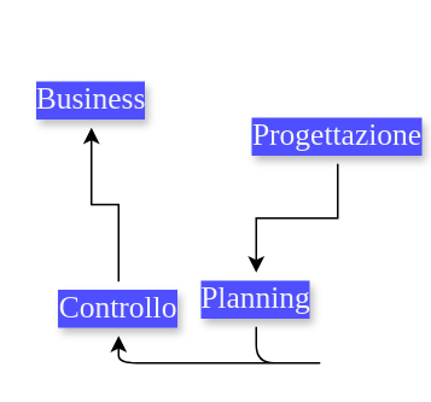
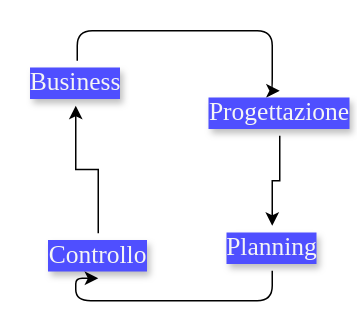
+ <mxCell id="2" style="edgeStyle=orthogonalEdgeStyle;rounded=1;orthogonalLoop=1;jettySize=auto;html=1;entryX=0.5;entryY=0;entryDx=0;entryDy=0;curved=0;" edge="1" parent="1" source="3" target="5"><mxGeometry relative="1" as="geometry"><Array as="points"><mxPoint x="51" y="20" /><mxPoint x="181" y="20" /></Array></mxGeometry></mxCell>
- <mxCell id="9" value="Planning" style="text;html=1;align=center;verticalAlign=middle;whiteSpace=wrap;rounded=0;fontFamily=Times New Roman;fontSize=17;labelBorderColor=none;textShadow=1;labelBackgroundColor=#4F4FFF;fontColor=#F5F5F5;" parent="1" vertex="1"><mxGeometry x="111" y="150" width="60" height="30" as="geometry" /></mxCell>
+ <mxCell id="9" value="Planning" style="text;html=1;align=center;verticalAlign=middle;whiteSpace=wrap;rounded=0;fontFamily=Times New Roman;fontSize=17;labelBorderColor=none;textShadow=1;labelBackgroundColor=#4F4FFF;fontColor=#F5F5F5;" parent="1" vertex="1"><mxGeometry x="151" y="150" width="60" height="30" as="geometry" /></mxCell>
